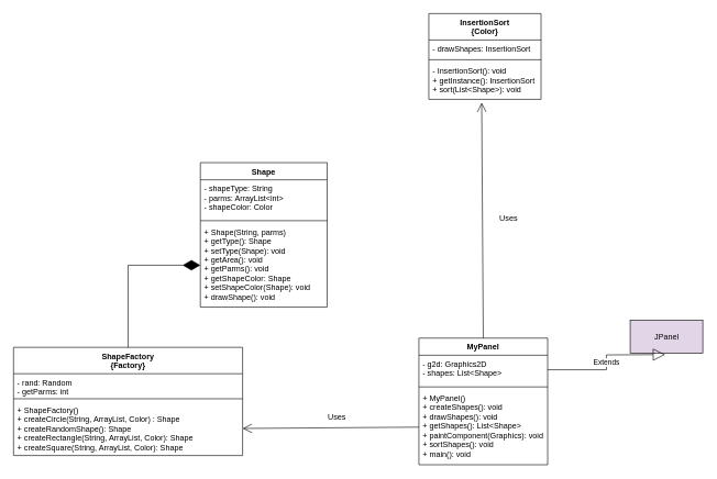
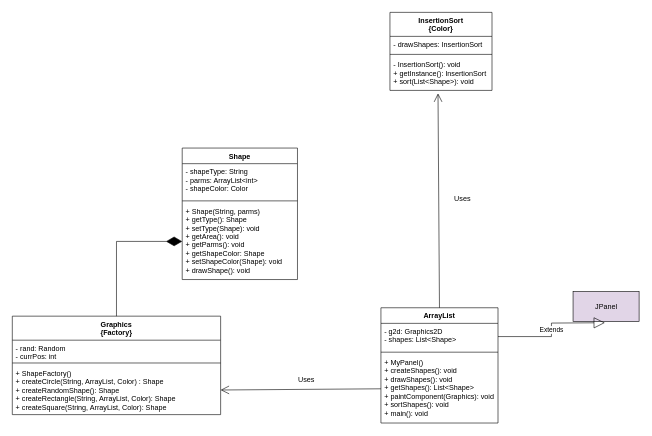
- <mxCell id="11" value="MyPanel" style="swimlane;fontStyle=1;align=center;verticalAlign=top;childLayout=stackLayout;horizontal=1;startSize=26;horizontalStack=0;resizeParent=1;resizeParentMax=0;resizeLast=0;collapsible=1;marginBottom=0;" parent="1" vertex="1"><mxGeometry x="634" y="512" width="195" height="192" as="geometry" /></mxCell>
+ <mxCell id="11" value="ArrayList" style="swimlane;fontStyle=1;align=center;verticalAlign=top;childLayout=stackLayout;horizontal=1;startSize=26;horizontalStack=0;resizeParent=1;resizeParentMax=0;resizeLast=0;collapsible=1;marginBottom=0;" parent="1" vertex="1"><mxGeometry x="634" y="512" width="195" height="192" as="geometry" /></mxCell>
- <mxCell id="7" value="ShapeFactory&#10;{Factory}" style="swimlane;fontStyle=1;align=center;verticalAlign=top;childLayout=stackLayout;horizontal=1;startSize=40;horizontalStack=0;resizeParent=1;resizeParentMax=0;resizeLast=0;collapsible=1;marginBottom=0;" parent="1" vertex="1"><mxGeometry x="20" y="526" width="347" height="164" as="geometry" /></mxCell>
+ <mxCell id="7" value="Graphics&#10;{Factory}" style="swimlane;fontStyle=1;align=center;verticalAlign=top;childLayout=stackLayout;horizontal=1;startSize=40;horizontalStack=0;resizeParent=1;resizeParentMax=0;resizeLast=0;collapsible=1;marginBottom=0;" parent="1" vertex="1"><mxGeometry x="20" y="526" width="347" height="164" as="geometry" /></mxCell>
- <mxCell id="8" value="- rand: Random&#10;- getParms: int" style="text;strokeColor=none;fillColor=none;align=left;verticalAlign=top;spacingLeft=4;spacingRight=4;overflow=hidden;rotatable=0;points=[[0,0.5],[1,0.5]];portConstraint=eastwest;" parent="7" vertex="1"><mxGeometry y="40" width="347" height="34" as="geometry" /></mxCell>
+ <mxCell id="8" value="- rand: Random&#10;- currPos: int" style="text;strokeColor=none;fillColor=none;align=left;verticalAlign=top;spacingLeft=4;spacingRight=4;overflow=hidden;rotatable=0;points=[[0,0.5],[1,0.5]];portConstraint=eastwest;" parent="7" vertex="1"><mxGeometry y="40" width="347" height="34" as="geometry" /></mxCell>
